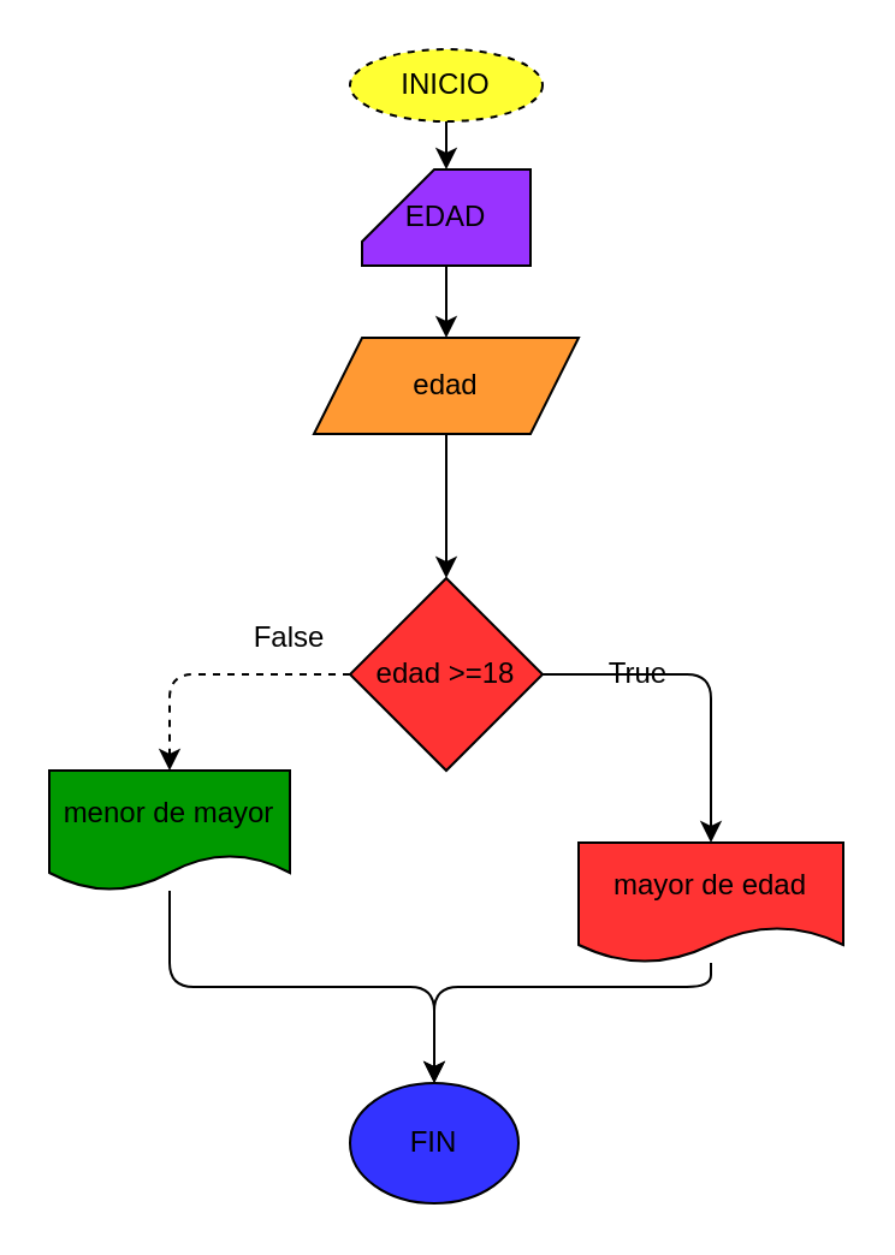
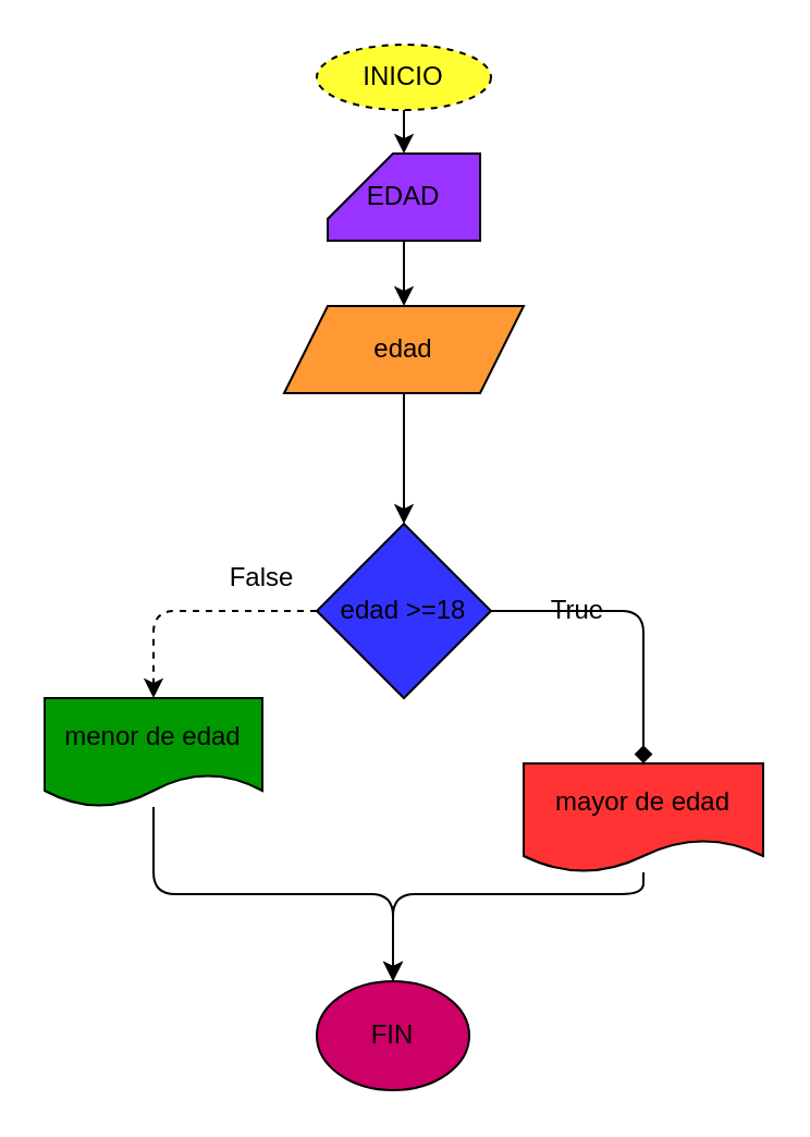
- <mxCell id="10" value="edad &amp;gt;=18" style="rhombus;whiteSpace=wrap;html=1;fillColor=#ff3333;strokeColor=#000000;" vertex="1" parent="1"><mxGeometry x="145" y="240" width="80" height="80" as="geometry" /></mxCell>
+ <mxCell id="10" value="edad &amp;gt;=18" style="rhombus;whiteSpace=wrap;html=1;fillColor=#3333FF;strokeColor=#000000;" vertex="1" parent="1"><mxGeometry x="145" y="240" width="80" height="80" as="geometry" /></mxCell>
- <mxCell id="14" value="menor de mayor" style="shape=document;whiteSpace=wrap;html=1;boundedLbl=1;fillColor=#009900;strokeColor=#000000;" vertex="1" parent="1"><mxGeometry x="20" y="320" width="100" height="50" as="geometry" /></mxCell>
+ <mxCell id="14" value="menor de edad" style="shape=document;whiteSpace=wrap;html=1;boundedLbl=1;fillColor=#009900;strokeColor=#000000;" vertex="1" parent="1"><mxGeometry x="20" y="320" width="100" height="50" as="geometry" /></mxCell>
- <mxCell id="8" value="" style="edgeStyle=none;html=1;" edge="1" parent="1" source="10" target="12"><mxGeometry relative="1" as="geometry"><Array as="points"><mxPoint x="295" y="280" /></Array></mxGeometry></mxCell>
+ <mxCell id="8" value="" style="edgeStyle=none;html=1;endArrow=diamond;" edge="1" parent="1" source="10" target="12"><mxGeometry relative="1" as="geometry"><Array as="points"><mxPoint x="295" y="280" /></Array></mxGeometry></mxCell>
- <mxCell id="15" value="FIN" style="ellipse;whiteSpace=wrap;html=1;strokeColor=#000000;fillColor=#3333ff;" vertex="1" parent="1"><mxGeometry x="145" y="450" width="70" height="50" as="geometry" /></mxCell>
+ <mxCell id="15" value="FIN" style="ellipse;whiteSpace=wrap;html=1;strokeColor=#000000;fillColor=#CC0066;" vertex="1" parent="1"><mxGeometry x="145" y="450" width="70" height="50" as="geometry" /></mxCell>
